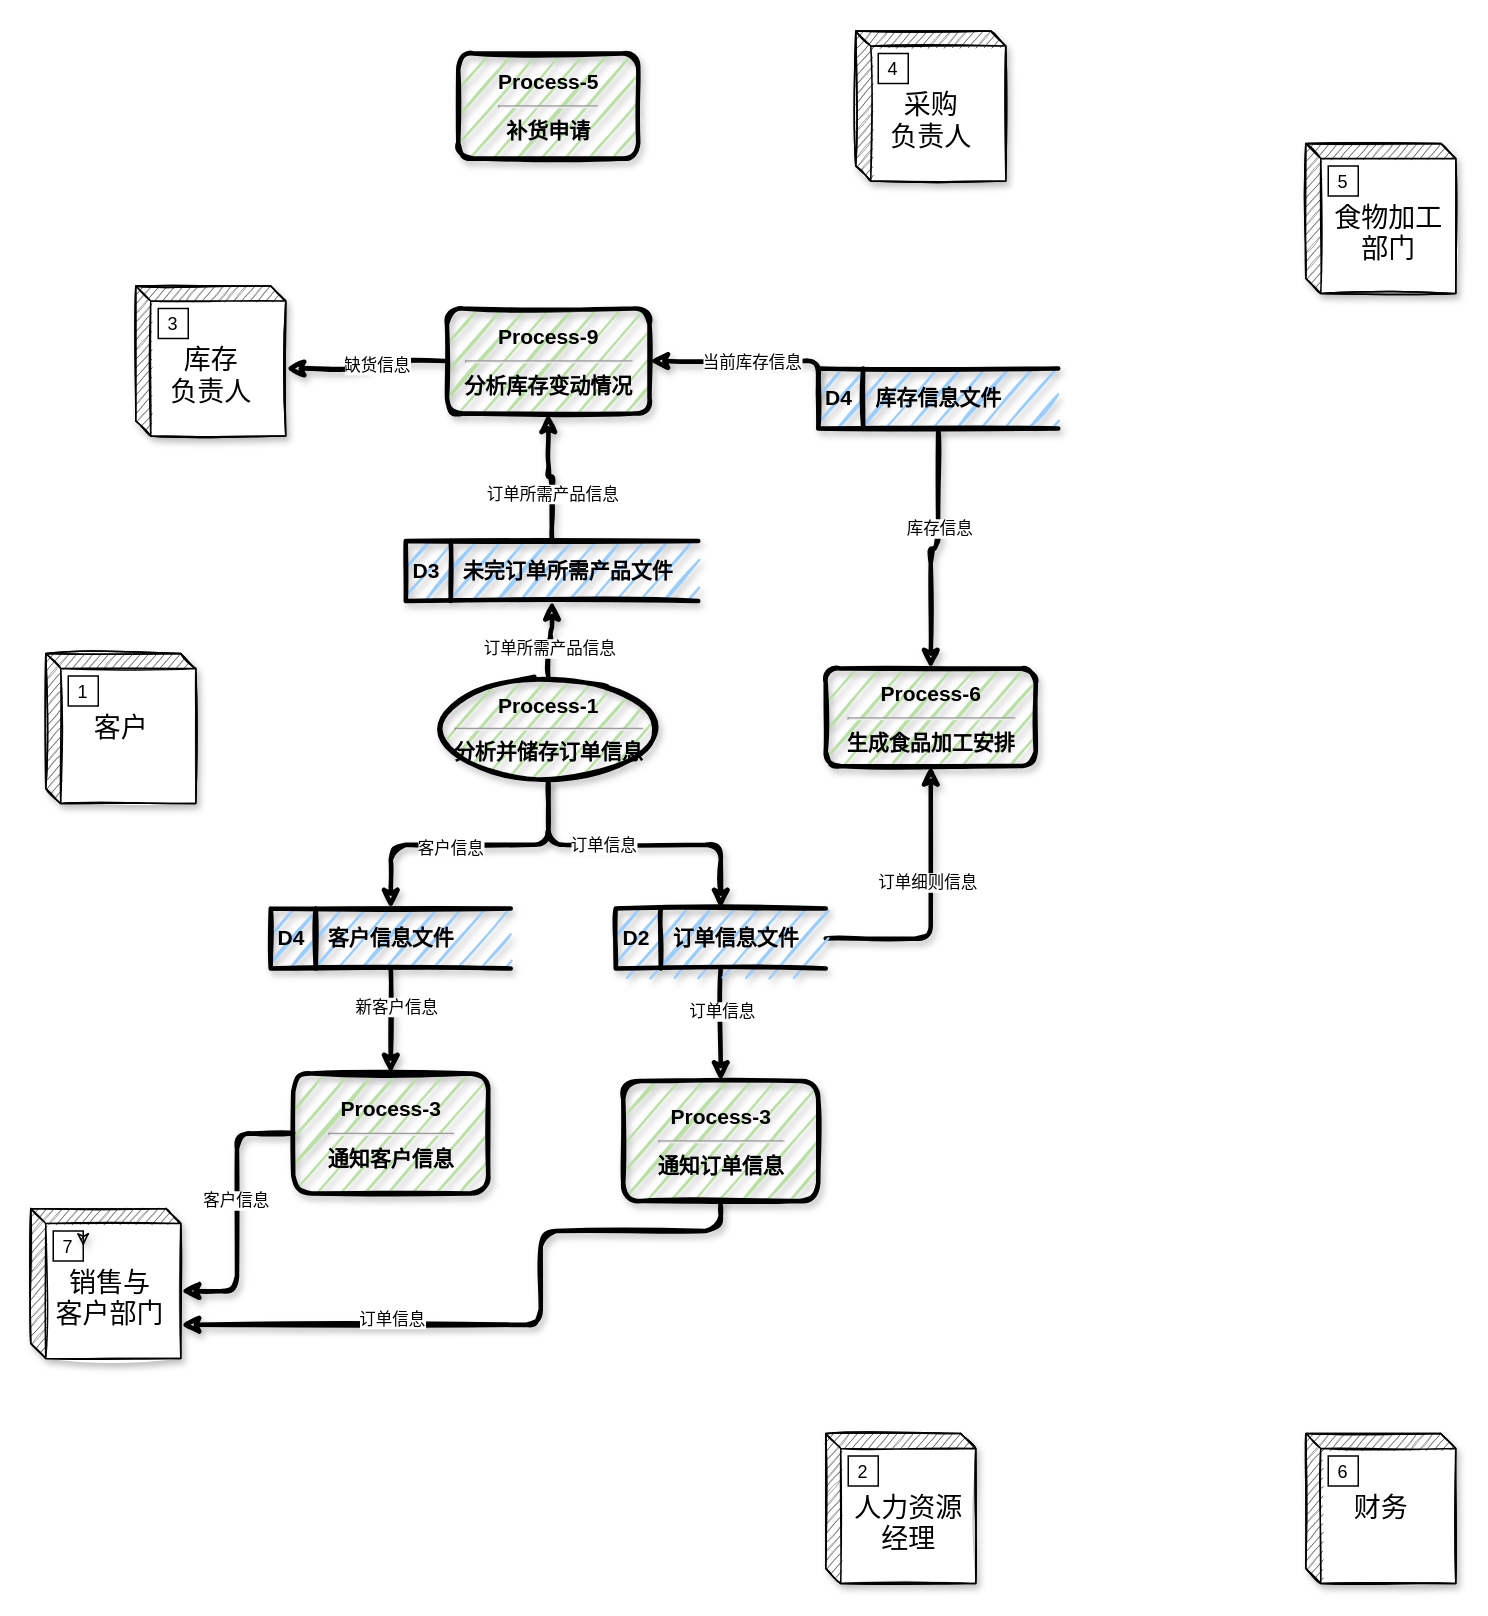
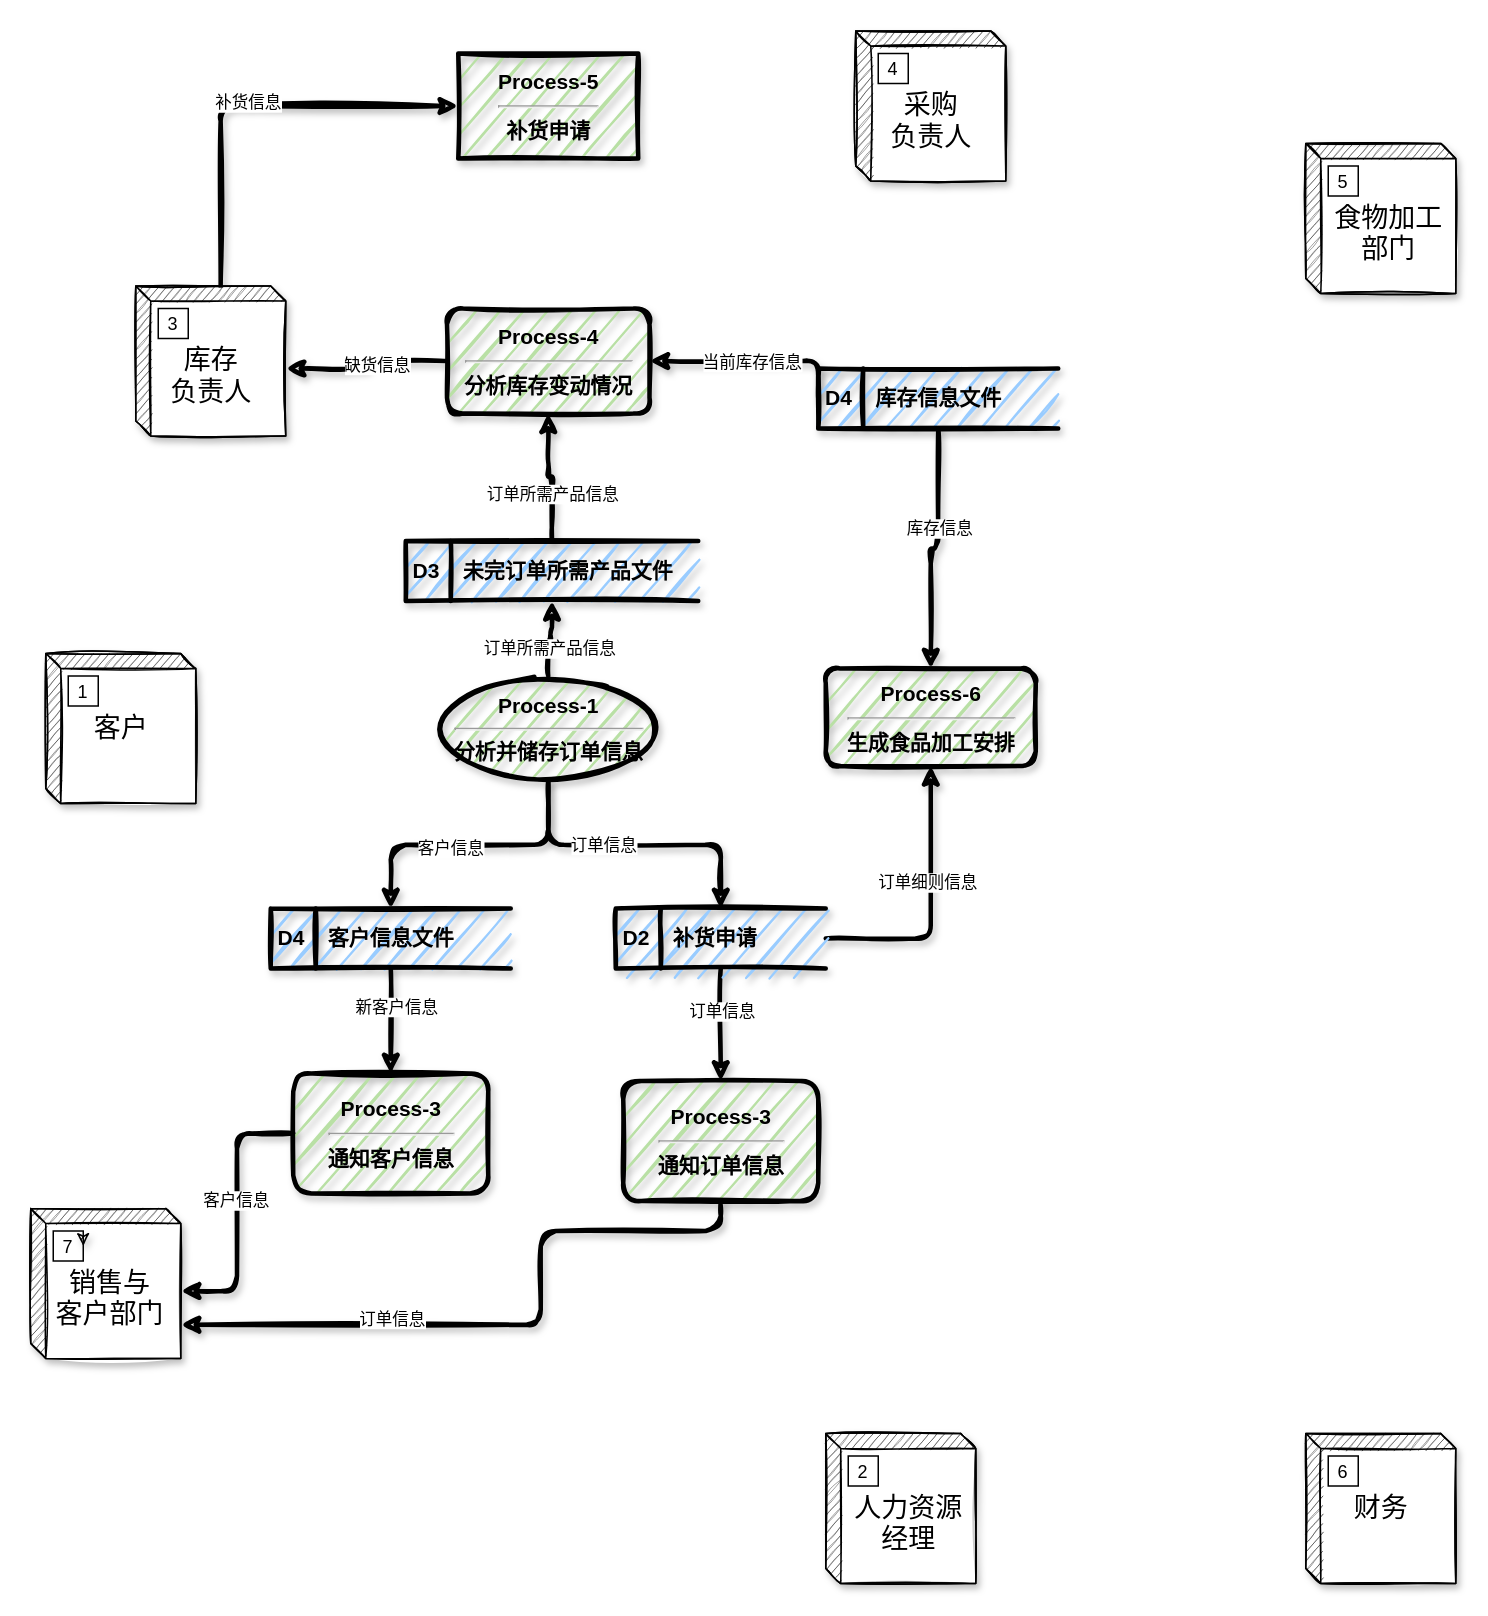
+ <mxCell id="4" style="edgeStyle=orthogonalEdgeStyle;sketch=1;orthogonalLoop=1;jettySize=auto;html=1;entryX=0;entryY=0.5;entryDx=0;entryDy=0;shadow=1;strokeWidth=3;exitX=0.566;exitY=0.006;exitDx=0;exitDy=0;exitPerimeter=0;" edge="1" parent="1" source="6" target="51"><mxGeometry relative="1" as="geometry" /></mxCell>
+ <mxCell id="5" value="补货信息" style="edgeLabel;html=1;align=center;verticalAlign=middle;resizable=0;points=[];" vertex="1" connectable="0" parent="4"><mxGeometry x="-0.014" y="3" relative="1" as="geometry"><mxPoint as="offset" /></mxGeometry></mxCell>
- <mxCell id="51" value="&lt;span style=&quot;font-size: 14px&quot;&gt;&lt;font style=&quot;font-size: 14px&quot;&gt;&lt;b&gt;Process-5&lt;/b&gt;&lt;/font&gt;&lt;/span&gt;&lt;hr style=&quot;font-size: 14px&quot;&gt;&lt;span style=&quot;font-size: 14px&quot;&gt;&lt;font style=&quot;font-size: 14px&quot;&gt;&lt;b&gt;补货申请&lt;/b&gt;&lt;/font&gt;&lt;/span&gt;" style="html=1;dashed=0;whitespace=wrap;rounded=1;shadow=1;sketch=1;strokeWidth=3;align=center;fillColor=#B9E0A5;" vertex="1" parent="1"><mxGeometry x="305" y="35" width="120" height="70" as="geometry" /></mxCell>
+ <mxCell id="51" value="&lt;span style=&quot;font-size: 14px&quot;&gt;&lt;font style=&quot;font-size: 14px&quot;&gt;&lt;b&gt;Process-5&lt;/b&gt;&lt;/font&gt;&lt;/span&gt;&lt;hr style=&quot;font-size: 14px&quot;&gt;&lt;span style=&quot;font-size: 14px&quot;&gt;&lt;font style=&quot;font-size: 14px&quot;&gt;&lt;b&gt;补货申请&lt;/b&gt;&lt;/font&gt;&lt;/span&gt;" style="html=1;dashed=0;whitespace=wrap;shadow=1;sketch=1;strokeWidth=3;align=center;fillColor=#B9E0A5;rounded=0;" vertex="1" parent="1"><mxGeometry x="305" y="35" width="120" height="70" as="geometry" /></mxCell>
- <mxCell id="45" value="&lt;b style=&quot;font-size: 14px&quot;&gt;&lt;font style=&quot;font-size: 14px&quot;&gt;Process-9&lt;/font&gt;&lt;/b&gt;&lt;hr style=&quot;font-size: 14px&quot;&gt;&lt;b style=&quot;font-size: 14px&quot;&gt;&lt;font style=&quot;font-size: 14px&quot;&gt;分析库存变动情况&lt;/font&gt;&lt;/b&gt;" style="html=1;dashed=0;whitespace=wrap;rounded=1;shadow=1;sketch=1;strokeWidth=3;fillColor=#B9E0A5;align=center;" vertex="1" parent="1"><mxGeometry x="297.5" y="205" width="135" height="70" as="geometry" /></mxCell>
+ <mxCell id="45" value="&lt;b style=&quot;font-size: 14px&quot;&gt;&lt;font style=&quot;font-size: 14px&quot;&gt;Process-4&lt;/font&gt;&lt;/b&gt;&lt;hr style=&quot;font-size: 14px&quot;&gt;&lt;b style=&quot;font-size: 14px&quot;&gt;&lt;font style=&quot;font-size: 14px&quot;&gt;分析库存变动情况&lt;/font&gt;&lt;/b&gt;" style="html=1;dashed=0;whitespace=wrap;rounded=1;shadow=1;sketch=1;strokeWidth=3;fillColor=#B9E0A5;align=center;" vertex="1" parent="1"><mxGeometry x="297.5" y="205" width="135" height="70" as="geometry" /></mxCell>
- <mxCell id="30" value="&lt;font style=&quot;font-size: 14px&quot;&gt;&lt;b&gt;D2&amp;nbsp; &amp;nbsp; 订单信息文件&lt;/b&gt;&lt;/font&gt;" style="html=1;dashed=0;whitespace=wrap;shape=mxgraph.dfd.dataStoreID;align=left;spacingLeft=3;points=[[0,0],[0.5,0],[1,0],[0,0.5],[1,0.5],[0,1],[0.5,1],[1,1]];rounded=1;shadow=1;sketch=1;strokeWidth=3;fillColor=#99CCFF;" vertex="1" parent="1"><mxGeometry x="410" y="605" width="140" height="40" as="geometry" /></mxCell>
+ <mxCell id="30" value="&lt;font style=&quot;font-size: 14px&quot;&gt;&lt;b&gt;D2&amp;nbsp; &amp;nbsp; 补货申请&lt;/b&gt;&lt;/font&gt;" style="html=1;dashed=0;whitespace=wrap;shape=mxgraph.dfd.dataStoreID;align=left;spacingLeft=3;points=[[0,0],[0.5,0],[1,0],[0,0.5],[1,0.5],[0,1],[0.5,1],[1,1]];rounded=1;shadow=1;sketch=1;strokeWidth=3;fillColor=#99CCFF;" vertex="1" parent="1"><mxGeometry x="410" y="605" width="140" height="40" as="geometry" /></mxCell>
